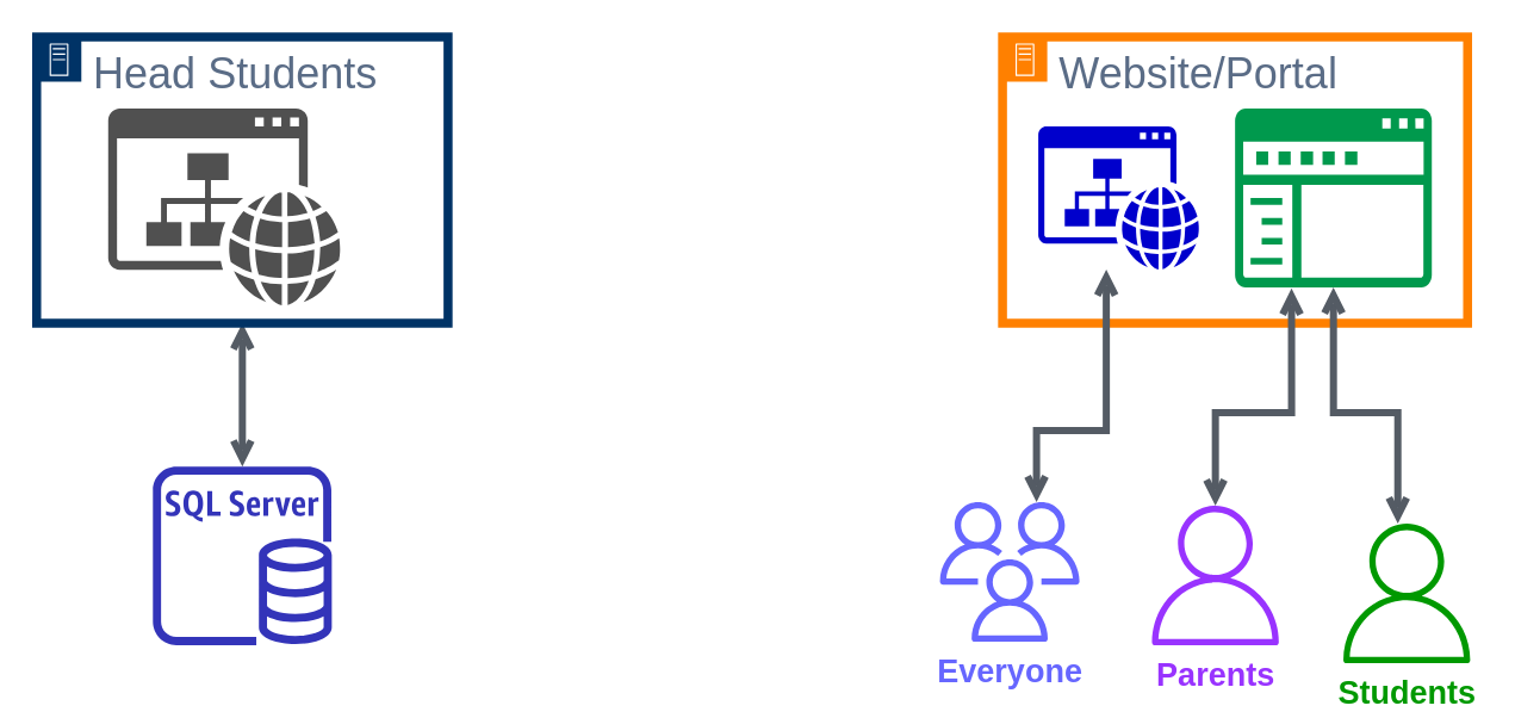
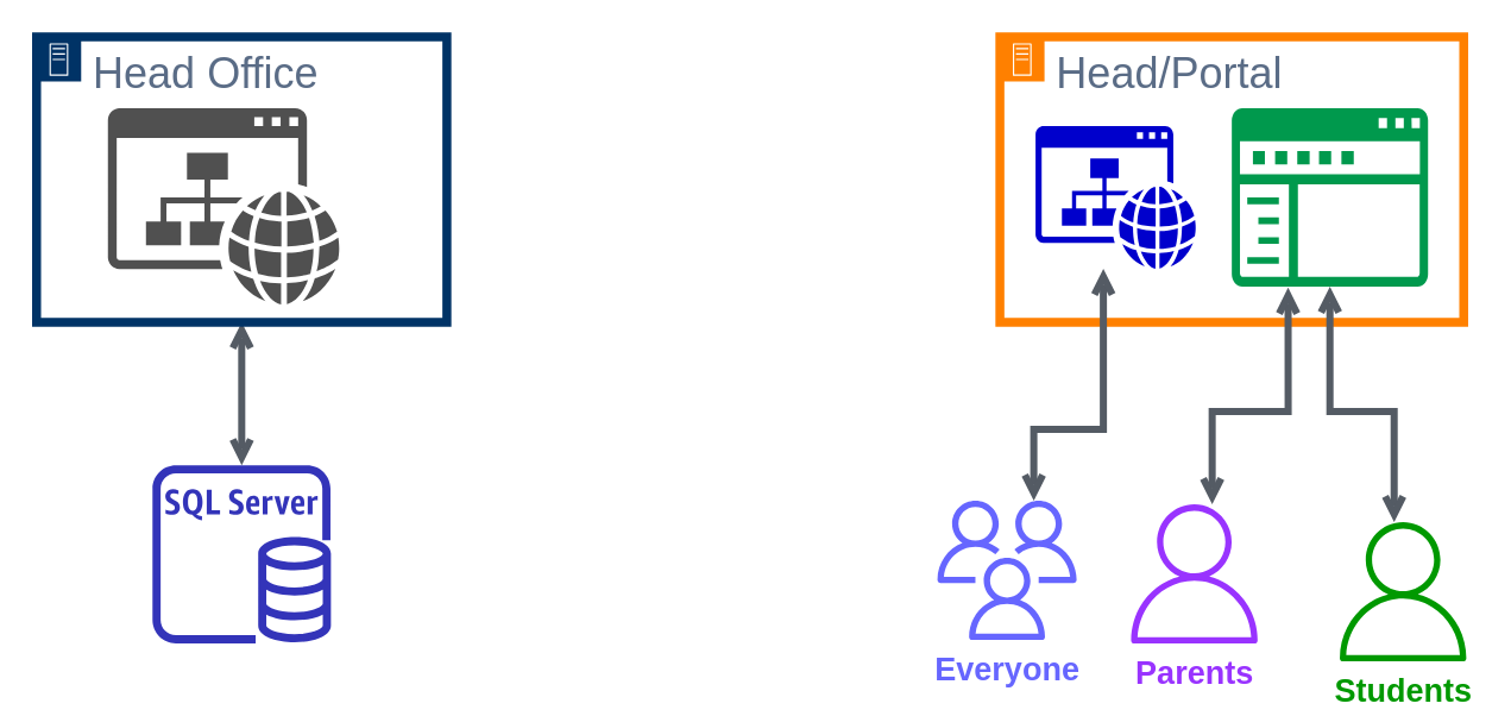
- <mxCell id="9" value="&lt;span style=&quot;font-size: 24px&quot;&gt;Head Students&lt;/span&gt;" style="points=[[0,0],[0.25,0],[0.5,0],[0.75,0],[1,0],[1,0.25],[1,0.5],[1,0.75],[1,1],[0.75,1],[0.5,1],[0.25,1],[0,1],[0,0.75],[0,0.5],[0,0.25]];outlineConnect=0;gradientColor=none;html=1;whiteSpace=wrap;fontSize=12;fontStyle=0;shape=mxgraph.aws4.group;grIcon=mxgraph.aws4.group_on_premise;fillColor=none;verticalAlign=top;align=left;spacingLeft=30;fontColor=#5A6C86;dashed=0;strokeWidth=5;strokeColor=#003366;" vertex="1" parent="1"><mxGeometry x="20" y="20" width="230" height="160" as="geometry" /></mxCell>
+ <mxCell id="9" value="&lt;span style=&quot;font-size: 24px&quot;&gt;Head Office&lt;/span&gt;" style="points=[[0,0],[0.25,0],[0.5,0],[0.75,0],[1,0],[1,0.25],[1,0.5],[1,0.75],[1,1],[0.75,1],[0.5,1],[0.25,1],[0,1],[0,0.75],[0,0.5],[0,0.25]];outlineConnect=0;gradientColor=none;html=1;whiteSpace=wrap;fontSize=12;fontStyle=0;shape=mxgraph.aws4.group;grIcon=mxgraph.aws4.group_on_premise;fillColor=none;verticalAlign=top;align=left;spacingLeft=30;fontColor=#5A6C86;dashed=0;strokeWidth=5;strokeColor=#003366;" vertex="1" parent="1"><mxGeometry x="20" y="20" width="230" height="160" as="geometry" /></mxCell>
- <mxCell id="4" value="&lt;span style=&quot;font-size: 24px&quot;&gt;Website/Portal&lt;/span&gt;" style="points=[[0,0],[0.25,0],[0.5,0],[0.75,0],[1,0],[1,0.25],[1,0.5],[1,0.75],[1,1],[0.75,1],[0.5,1],[0.25,1],[0,1],[0,0.75],[0,0.5],[0,0.25]];outlineConnect=0;gradientColor=none;html=1;whiteSpace=wrap;fontSize=12;fontStyle=0;shape=mxgraph.aws4.group;grIcon=mxgraph.aws4.group_on_premise;fillColor=none;verticalAlign=top;align=left;spacingLeft=30;fontColor=#5A6C86;dashed=0;strokeWidth=5;strokeColor=#FF8000;" vertex="1" parent="1"><mxGeometry x="560" y="20" width="260" height="160" as="geometry" /></mxCell>
+ <mxCell id="4" value="&lt;span style=&quot;font-size: 24px&quot;&gt;Head/Portal&lt;/span&gt;" style="points=[[0,0],[0.25,0],[0.5,0],[0.75,0],[1,0],[1,0.25],[1,0.5],[1,0.75],[1,1],[0.75,1],[0.5,1],[0.25,1],[0,1],[0,0.75],[0,0.5],[0,0.25]];outlineConnect=0;gradientColor=none;html=1;whiteSpace=wrap;fontSize=12;fontStyle=0;shape=mxgraph.aws4.group;grIcon=mxgraph.aws4.group_on_premise;fillColor=none;verticalAlign=top;align=left;spacingLeft=30;fontColor=#5A6C86;dashed=0;strokeWidth=5;strokeColor=#FF8000;" vertex="1" parent="1"><mxGeometry x="560" y="20" width="260" height="160" as="geometry" /></mxCell>
- <mxCell id="5" value="&lt;font style=&quot;font-size: 18px&quot; color=&quot;#9933ff&quot;&gt;&lt;b&gt;Parents&lt;/b&gt;&lt;/font&gt;" style="outlineConnect=0;fontColor=#232F3E;gradientColor=none;strokeColor=none;dashed=0;verticalLabelPosition=bottom;verticalAlign=top;align=center;html=1;fontSize=12;fontStyle=0;aspect=fixed;pointerEvents=1;shape=mxgraph.aws4.user;sketch=0;strokeWidth=3;fillColor=#9933FF;" vertex="1" parent="1"><mxGeometry x="640" y="282" width="78" height="78" as="geometry" /></mxCell>
+ <mxCell id="5" value="&lt;font style=&quot;font-size: 18px&quot; color=&quot;#9933ff&quot;&gt;&lt;b&gt;Parents&lt;/b&gt;&lt;/font&gt;" style="outlineConnect=0;fontColor=#232F3E;gradientColor=none;strokeColor=none;dashed=0;verticalLabelPosition=bottom;verticalAlign=top;align=center;html=1;fontSize=12;fontStyle=0;aspect=fixed;pointerEvents=1;shape=mxgraph.aws4.user;sketch=0;strokeWidth=3;fillColor=#9933FF;" vertex="1" parent="1"><mxGeometry x="630" y="282" width="78" height="78" as="geometry" /></mxCell>
